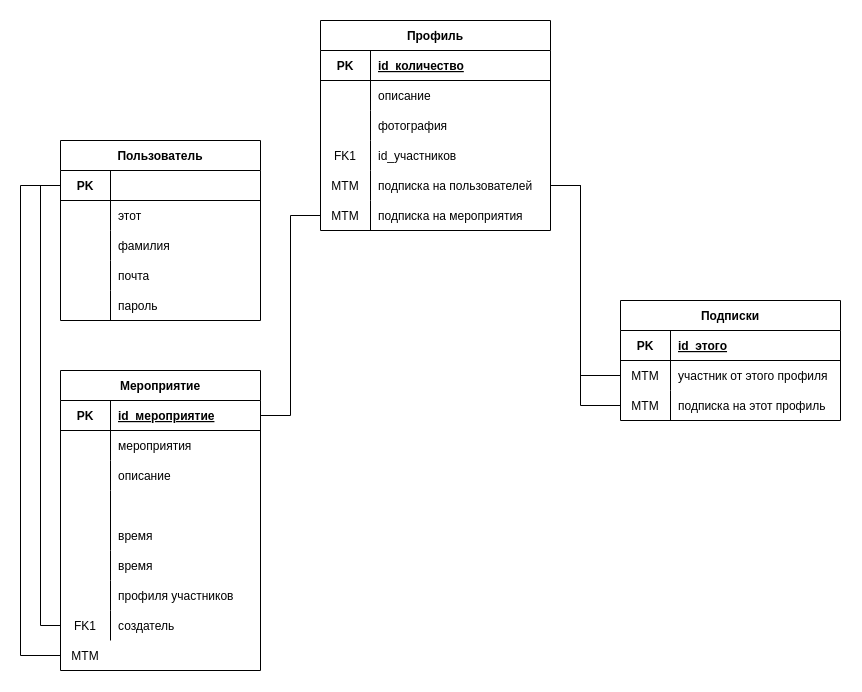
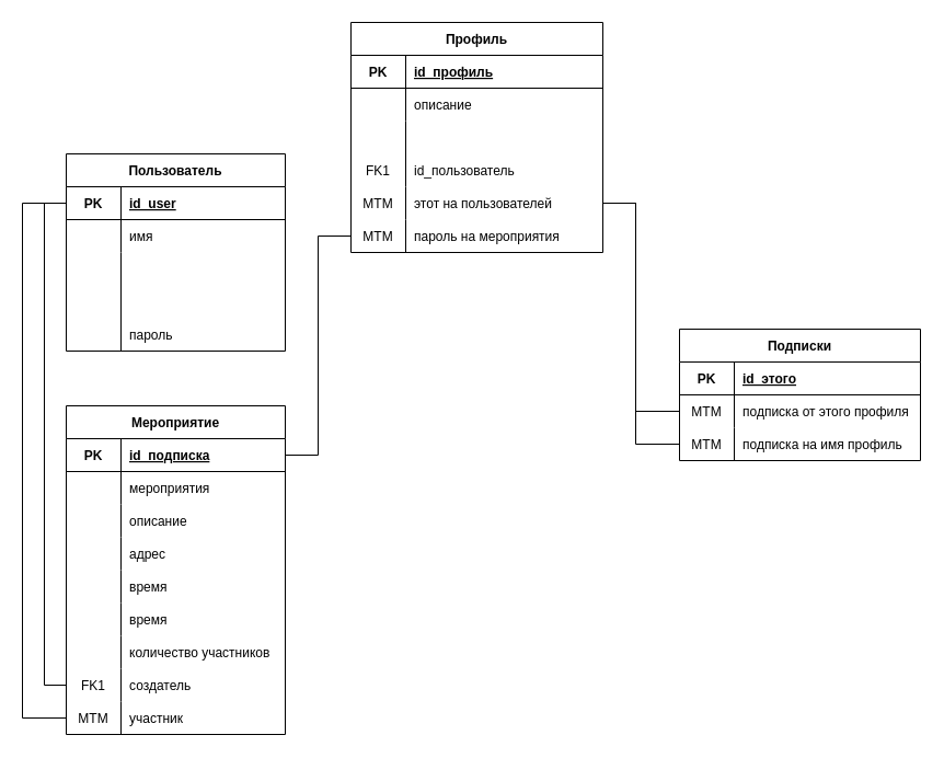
- <mxCell id="15" value="id_количество" style="shape=partialRectangle;overflow=hidden;connectable=0;fillColor=none;top=0;left=0;bottom=0;right=0;align=left;spacingLeft=6;fontStyle=5;" vertex="1" parent="13"><mxGeometry x="50" width="180" height="30" as="geometry" /></mxCell>
+ <mxCell id="15" value="id_профиль" style="shape=partialRectangle;overflow=hidden;connectable=0;fillColor=none;top=0;left=0;bottom=0;right=0;align=left;spacingLeft=6;fontStyle=5;" vertex="1" parent="13"><mxGeometry x="50" width="180" height="30" as="geometry" /></mxCell>
- <mxCell id="21" value="фотография" style="shape=partialRectangle;overflow=hidden;connectable=0;fillColor=none;top=0;left=0;bottom=0;right=0;align=left;spacingLeft=6;" vertex="1" parent="19"><mxGeometry x="50" width="180" height="30" as="geometry" /></mxCell>
- <mxCell id="24" value="id_участников" style="shape=partialRectangle;overflow=hidden;connectable=0;fillColor=none;top=0;left=0;bottom=0;right=0;align=left;spacingLeft=6;" vertex="1" parent="22"><mxGeometry x="50" width="180" height="30" as="geometry" /></mxCell>
+ <mxCell id="24" value="id_пользователь" style="shape=partialRectangle;overflow=hidden;connectable=0;fillColor=none;top=0;left=0;bottom=0;right=0;align=left;spacingLeft=6;" vertex="1" parent="22"><mxGeometry x="50" width="180" height="30" as="geometry" /></mxCell>
+ <mxCell id="34" value="id_user" style="shape=partialRectangle;overflow=hidden;connectable=0;fillColor=none;top=0;left=0;bottom=0;right=0;align=left;spacingLeft=6;fontStyle=5;" vertex="1" parent="32"><mxGeometry x="50" width="150" height="30" as="geometry" /></mxCell>
- <mxCell id="27" value="подписка на пользователей" style="shape=partialRectangle;overflow=hidden;connectable=0;fillColor=none;top=0;left=0;bottom=0;right=0;align=left;spacingLeft=6;" vertex="1" parent="25"><mxGeometry x="50" width="180" height="30" as="geometry" /></mxCell>
+ <mxCell id="27" value="этот на пользователей" style="shape=partialRectangle;overflow=hidden;connectable=0;fillColor=none;top=0;left=0;bottom=0;right=0;align=left;spacingLeft=6;" vertex="1" parent="25"><mxGeometry x="50" width="180" height="30" as="geometry" /></mxCell>
- <mxCell id="37" value="этот" style="shape=partialRectangle;overflow=hidden;connectable=0;fillColor=none;top=0;left=0;bottom=0;right=0;align=left;spacingLeft=6;" vertex="1" parent="35"><mxGeometry x="50" width="150" height="30" as="geometry" /></mxCell>
+ <mxCell id="37" value="имя" style="shape=partialRectangle;overflow=hidden;connectable=0;fillColor=none;top=0;left=0;bottom=0;right=0;align=left;spacingLeft=6;" vertex="1" parent="35"><mxGeometry x="50" width="150" height="30" as="geometry" /></mxCell>
- <mxCell id="30" value="подписка на мероприятия" style="shape=partialRectangle;overflow=hidden;connectable=0;fillColor=none;top=0;left=0;bottom=0;right=0;align=left;spacingLeft=6;" vertex="1" parent="28"><mxGeometry x="50" width="180" height="30" as="geometry" /></mxCell>
+ <mxCell id="30" value="пароль на мероприятия" style="shape=partialRectangle;overflow=hidden;connectable=0;fillColor=none;top=0;left=0;bottom=0;right=0;align=left;spacingLeft=6;" vertex="1" parent="28"><mxGeometry x="50" width="180" height="30" as="geometry" /></mxCell>
- <mxCell id="40" value="фамилия" style="shape=partialRectangle;overflow=hidden;connectable=0;fillColor=none;top=0;left=0;bottom=0;right=0;align=left;spacingLeft=6;" vertex="1" parent="38"><mxGeometry x="50" width="150" height="30" as="geometry" /></mxCell>
- <mxCell id="43" value="почта" style="shape=partialRectangle;overflow=hidden;connectable=0;fillColor=none;top=0;left=0;bottom=0;right=0;align=left;spacingLeft=6;" vertex="1" parent="41"><mxGeometry x="50" width="150" height="30" as="geometry" /></mxCell>
- <mxCell id="8" value="участник от этого профиля" style="shape=partialRectangle;overflow=hidden;connectable=0;fillColor=none;top=0;left=0;bottom=0;right=0;align=left;spacingLeft=6;" parent="6" vertex="1"><mxGeometry x="50" width="170" height="30" as="geometry" /></mxCell>
+ <mxCell id="8" value="подписка от этого профиля" style="shape=partialRectangle;overflow=hidden;connectable=0;fillColor=none;top=0;left=0;bottom=0;right=0;align=left;spacingLeft=6;" parent="6" vertex="1"><mxGeometry x="50" width="170" height="30" as="geometry" /></mxCell>
- <mxCell id="11" value="подписка на этот профиль" style="shape=partialRectangle;overflow=hidden;connectable=0;fillColor=none;top=0;left=0;bottom=0;right=0;align=left;spacingLeft=6;" vertex="1" parent="9"><mxGeometry x="50" width="170" height="30" as="geometry" /></mxCell>
+ <mxCell id="11" value="подписка на имя профиль" style="shape=partialRectangle;overflow=hidden;connectable=0;fillColor=none;top=0;left=0;bottom=0;right=0;align=left;spacingLeft=6;" vertex="1" parent="9"><mxGeometry x="50" width="170" height="30" as="geometry" /></mxCell>
- <mxCell id="50" value="id_мероприятие" style="shape=partialRectangle;overflow=hidden;connectable=0;fillColor=none;top=0;left=0;bottom=0;right=0;align=left;spacingLeft=6;fontStyle=5;" vertex="1" parent="48"><mxGeometry x="50" width="150" height="30" as="geometry" /></mxCell>
+ <mxCell id="50" value="id_подписка" style="shape=partialRectangle;overflow=hidden;connectable=0;fillColor=none;top=0;left=0;bottom=0;right=0;align=left;spacingLeft=6;fontStyle=5;" vertex="1" parent="48"><mxGeometry x="50" width="150" height="30" as="geometry" /></mxCell>
+ <mxCell id="59" value="адрес" style="shape=partialRectangle;overflow=hidden;connectable=0;fillColor=none;top=0;left=0;bottom=0;right=0;align=left;spacingLeft=6;" vertex="1" parent="57"><mxGeometry x="50" width="150" height="30" as="geometry" /></mxCell>
- <mxCell id="68" value="профиля участников" style="shape=partialRectangle;overflow=hidden;connectable=0;fillColor=none;top=0;left=0;bottom=0;right=0;align=left;spacingLeft=6;" vertex="1" parent="66"><mxGeometry x="50" width="150" height="30" as="geometry" /></mxCell>
+ <mxCell id="68" value="количество участников" style="shape=partialRectangle;overflow=hidden;connectable=0;fillColor=none;top=0;left=0;bottom=0;right=0;align=left;spacingLeft=6;" vertex="1" parent="66"><mxGeometry x="50" width="150" height="30" as="geometry" /></mxCell>
+ <mxCell id="74" value="участник" style="shape=partialRectangle;overflow=hidden;connectable=0;fillColor=none;top=0;left=0;bottom=0;right=0;align=left;spacingLeft=6;" vertex="1" parent="72"><mxGeometry x="50" width="150" height="30" as="geometry" /></mxCell>
